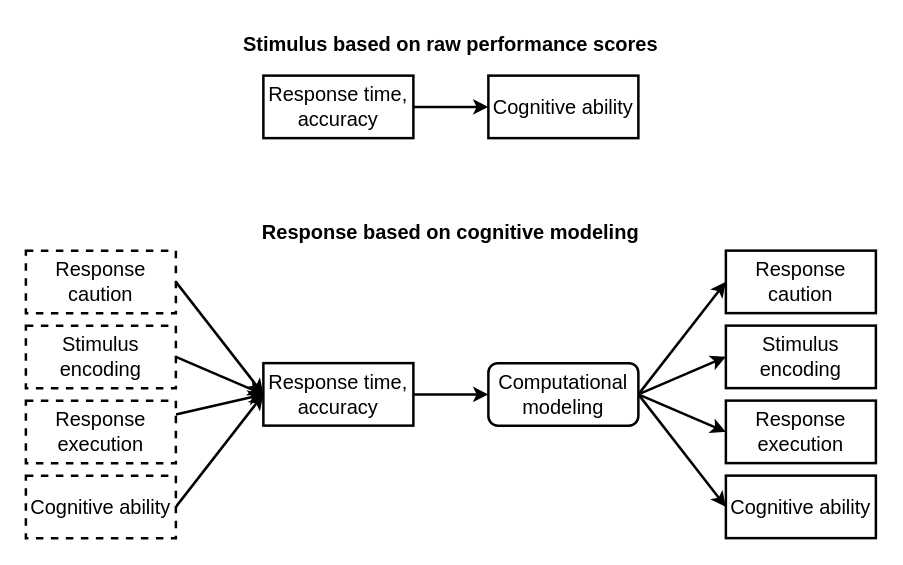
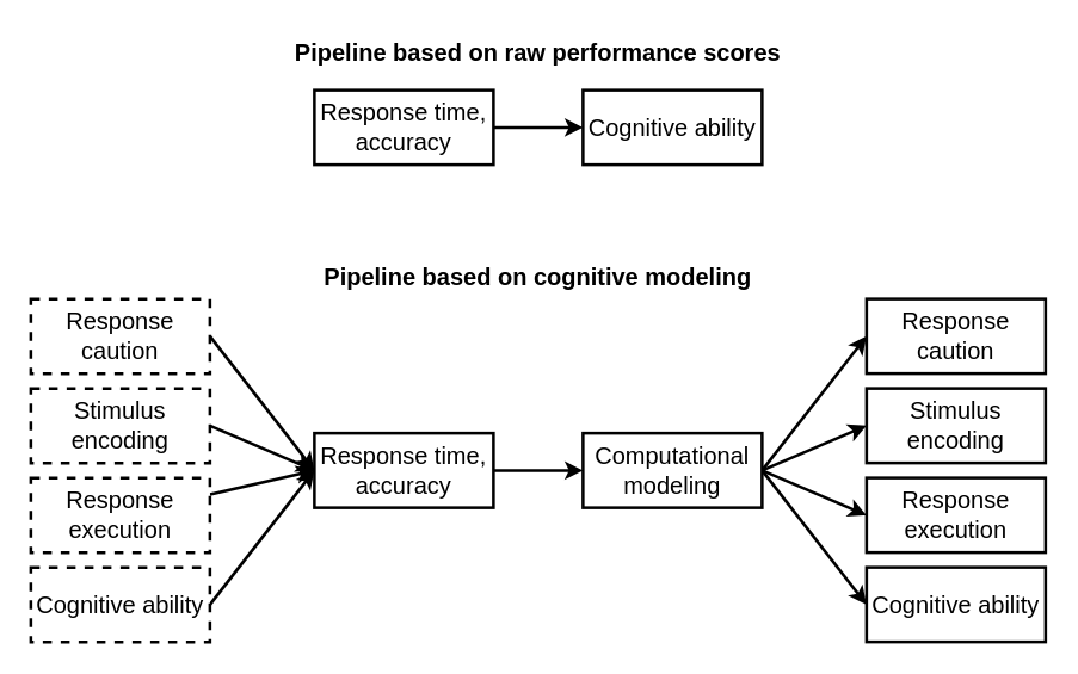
- <mxCell id="14" value="&lt;font style=&quot;font-size: 16px;&quot;&gt;Stimulus based on raw performance scores&lt;/font&gt;" style="text;html=1;align=center;verticalAlign=middle;whiteSpace=wrap;rounded=0;fontStyle=1" parent="1" vertex="1"><mxGeometry x="180" y="20" width="360" height="30" as="geometry" /></mxCell>
+ <mxCell id="14" value="&lt;font style=&quot;font-size: 16px;&quot;&gt;Pipeline based on raw performance scores&lt;/font&gt;" style="text;html=1;align=center;verticalAlign=middle;whiteSpace=wrap;rounded=0;fontStyle=1" parent="1" vertex="1"><mxGeometry x="180" y="20" width="360" height="30" as="geometry" /></mxCell>
- <mxCell id="15" value="&lt;font style=&quot;font-size: 16px;&quot;&gt;Response based on cognitive modeling&lt;/font&gt;" style="text;html=1;align=center;verticalAlign=middle;whiteSpace=wrap;rounded=0;fontStyle=1" parent="1" vertex="1"><mxGeometry x="180" y="170" width="360" height="30" as="geometry" /></mxCell>
+ <mxCell id="15" value="&lt;font style=&quot;font-size: 16px;&quot;&gt;Pipeline based on cognitive modeling&lt;/font&gt;" style="text;html=1;align=center;verticalAlign=middle;whiteSpace=wrap;rounded=0;fontStyle=1" parent="1" vertex="1"><mxGeometry x="180" y="170" width="360" height="30" as="geometry" /></mxCell>
- <mxCell id="13" value="&lt;font style=&quot;font-size: 16px;&quot;&gt;Computational modeling&lt;/font&gt;" style="whiteSpace=wrap;html=1;strokeWidth=2;rounded=1;" parent="1" vertex="1"><mxGeometry x="390" y="290" width="120" height="50" as="geometry" /></mxCell>
+ <mxCell id="13" value="&lt;font style=&quot;font-size: 16px;&quot;&gt;Computational modeling&lt;/font&gt;" style="rounded=0;whiteSpace=wrap;html=1;strokeWidth=2;" parent="1" vertex="1"><mxGeometry x="390" y="290" width="120" height="50" as="geometry" /></mxCell>
